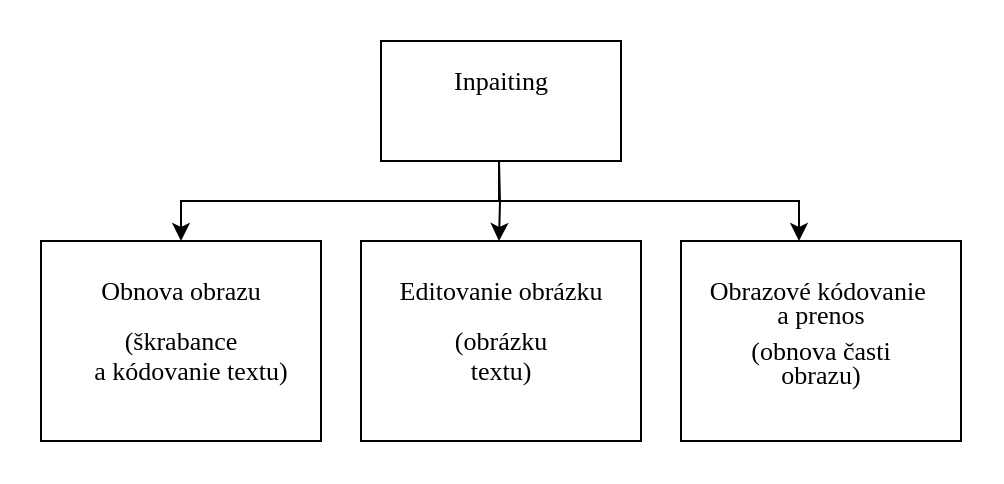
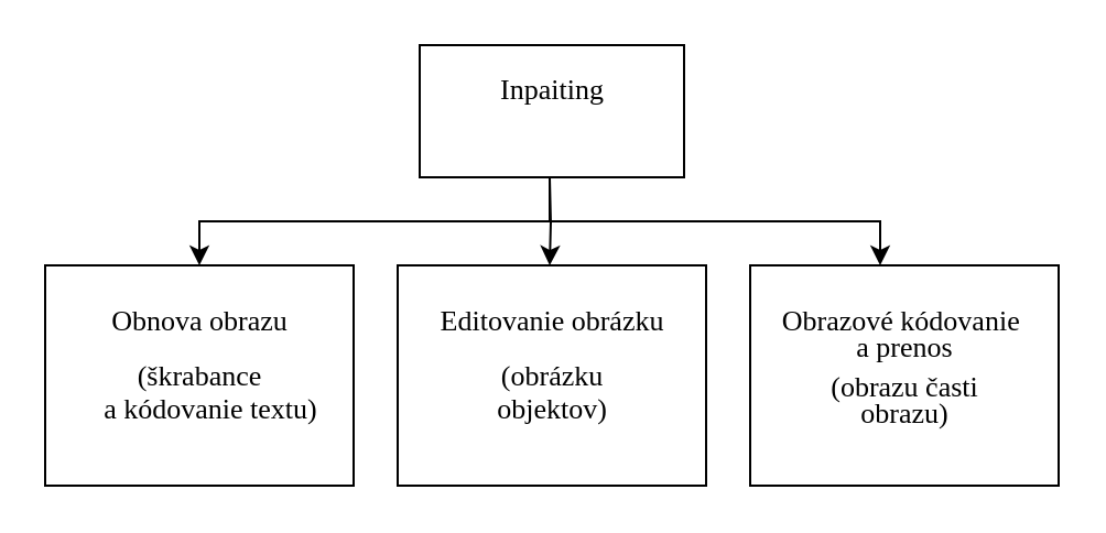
- <mxCell id="15" value="&lt;font face=&quot;computer modern&quot;&gt;&lt;span style=&quot;font-size: 13px;&quot;&gt;(obnova časti&lt;br&gt;&lt;/span&gt;&lt;/font&gt;" style="text;html=1;align=center;verticalAlign=middle;resizable=0;points=[];autosize=1;strokeColor=none;fillColor=none;" vertex="1" parent="1"><mxGeometry x="365" y="160" width="90" height="30" as="geometry" /></mxCell>
+ <mxCell id="15" value="&lt;font face=&quot;computer modern&quot;&gt;&lt;span style=&quot;font-size: 13px;&quot;&gt;(obrazu časti&lt;br&gt;&lt;/span&gt;&lt;/font&gt;" style="text;html=1;align=center;verticalAlign=middle;resizable=0;points=[];autosize=1;strokeColor=none;fillColor=none;" vertex="1" parent="1"><mxGeometry x="365" y="160" width="90" height="30" as="geometry" /></mxCell>
- <mxCell id="18" value="&lt;font face=&quot;computer modern&quot;&gt;&lt;span style=&quot;font-size: 13px;&quot;&gt;textu)&lt;br&gt;&lt;/span&gt;&lt;/font&gt;" style="text;html=1;align=center;verticalAlign=middle;resizable=0;points=[];autosize=1;strokeColor=none;fillColor=none;" vertex="1" parent="1"><mxGeometry x="215" y="170" width="70" height="30" as="geometry" /></mxCell>
+ <mxCell id="18" value="&lt;font face=&quot;computer modern&quot;&gt;&lt;span style=&quot;font-size: 13px;&quot;&gt;objektov)&lt;br&gt;&lt;/span&gt;&lt;/font&gt;" style="text;html=1;align=center;verticalAlign=middle;resizable=0;points=[];autosize=1;strokeColor=none;fillColor=none;" vertex="1" parent="1"><mxGeometry x="215" y="170" width="70" height="30" as="geometry" /></mxCell>
